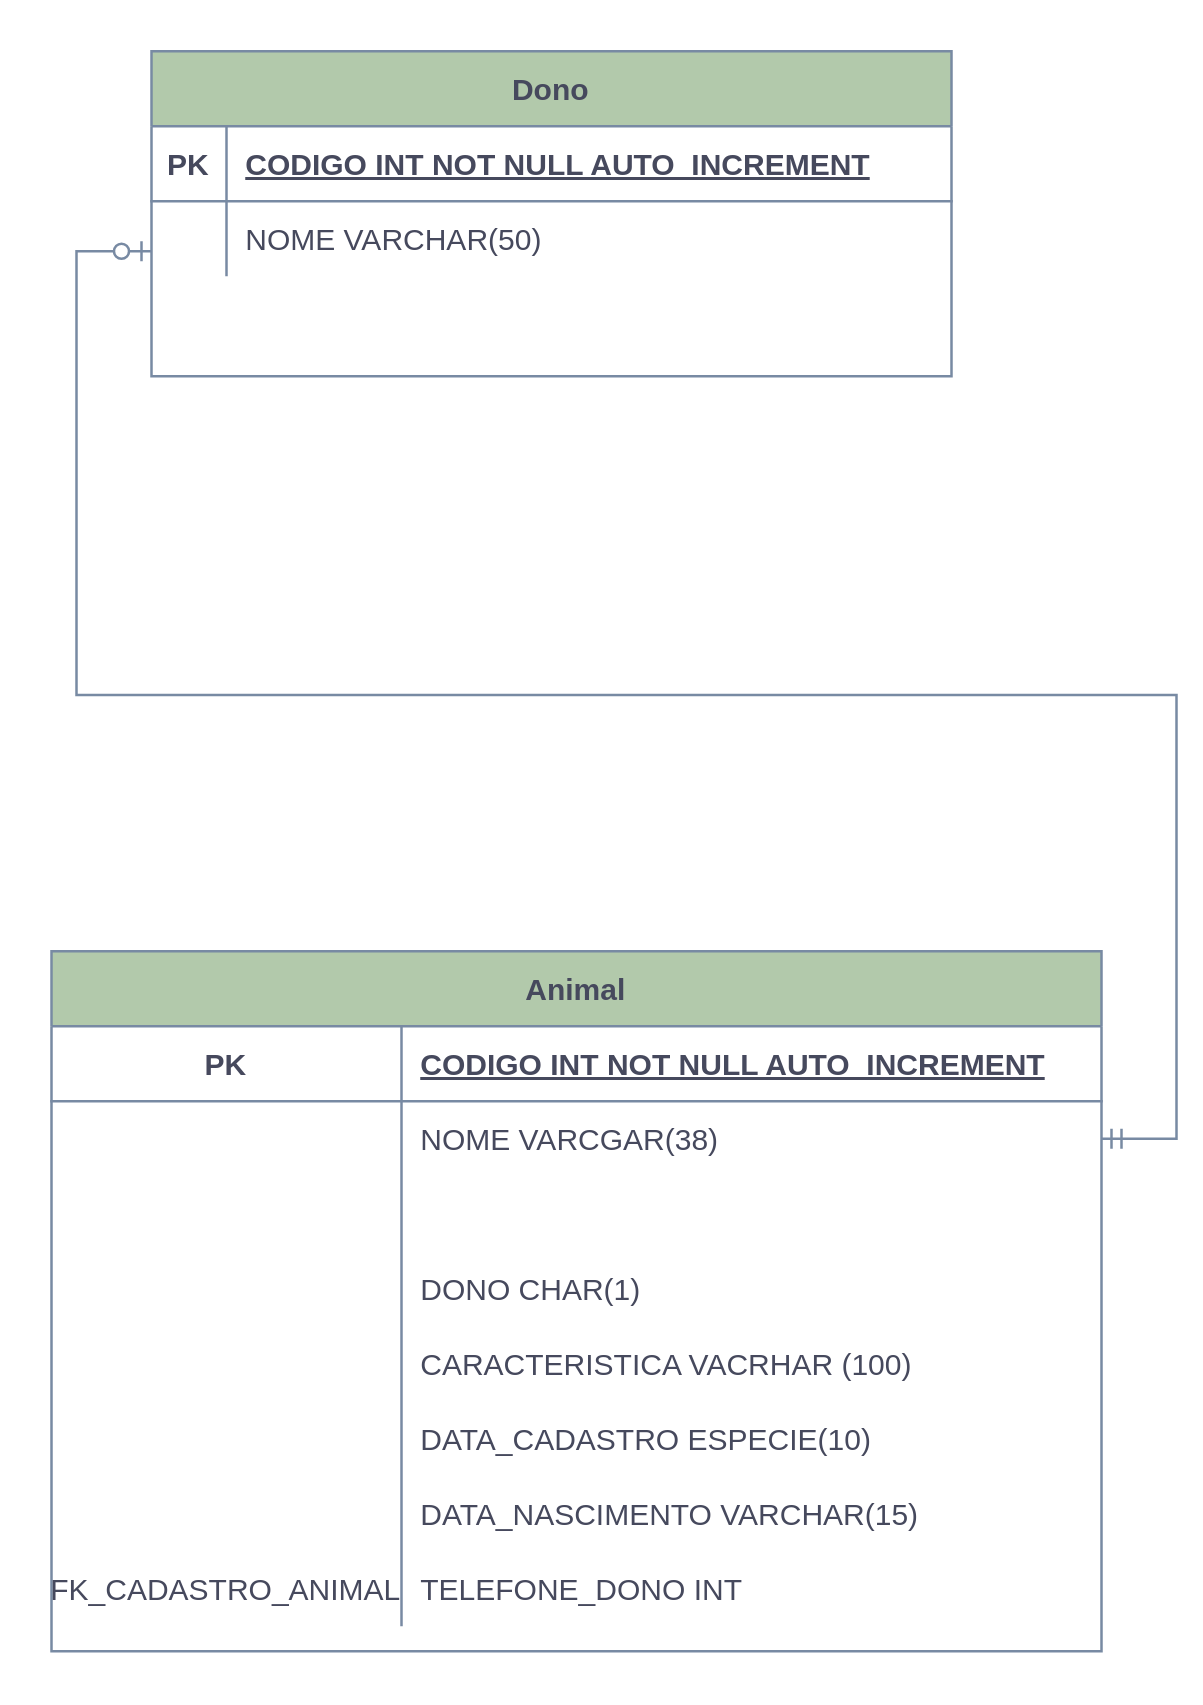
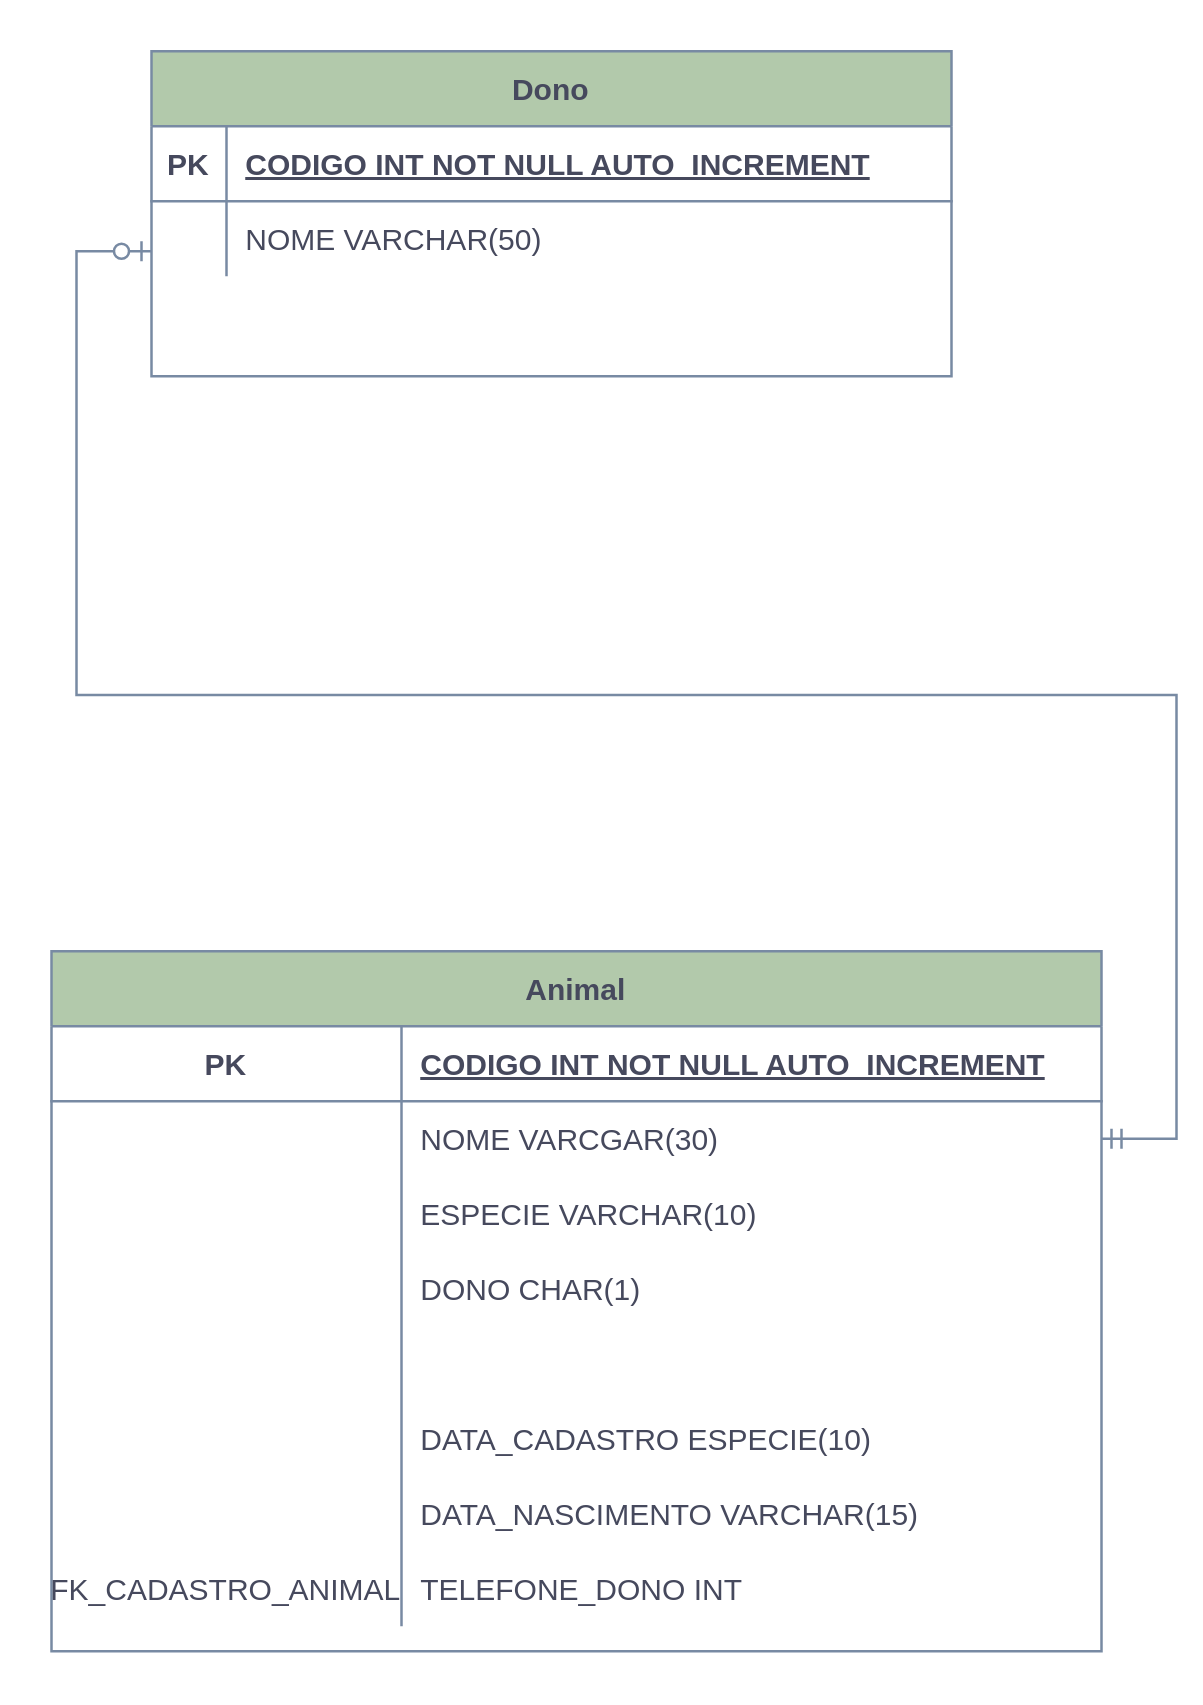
- <mxCell id="8" value="NOME VARCGAR(38)" style="shape=partialRectangle;connectable=0;fillColor=none;top=0;left=0;bottom=0;right=0;align=left;spacingLeft=6;overflow=hidden;strokeColor=#788AA3;fontColor=#46495D;" parent="6" vertex="1"><mxGeometry x="140" width="280" height="30" as="geometry"><mxRectangle width="280" height="30" as="alternateBounds" /></mxGeometry></mxCell>
+ <mxCell id="8" value="NOME VARCGAR(30)" style="shape=partialRectangle;connectable=0;fillColor=none;top=0;left=0;bottom=0;right=0;align=left;spacingLeft=6;overflow=hidden;strokeColor=#788AA3;fontColor=#46495D;" parent="6" vertex="1"><mxGeometry x="140" width="280" height="30" as="geometry"><mxRectangle width="280" height="30" as="alternateBounds" /></mxGeometry></mxCell>
+ <mxCell id="11" value="ESPECIE VARCHAR(10)" style="shape=partialRectangle;connectable=0;fillColor=none;top=0;left=0;bottom=0;right=0;align=left;spacingLeft=6;overflow=hidden;strokeColor=#788AA3;fontColor=#46495D;" parent="9" vertex="1"><mxGeometry x="140" width="280" height="30" as="geometry"><mxRectangle width="280" height="30" as="alternateBounds" /></mxGeometry></mxCell>
- <mxCell id="17" value="CARACTERISTICA VACRHAR (100)" style="shape=partialRectangle;connectable=0;fillColor=none;top=0;left=0;bottom=0;right=0;align=left;spacingLeft=6;overflow=hidden;strokeColor=#788AA3;fontColor=#46495D;" parent="15" vertex="1"><mxGeometry x="140" width="280" height="30" as="geometry"><mxRectangle width="280" height="30" as="alternateBounds" /></mxGeometry></mxCell>
